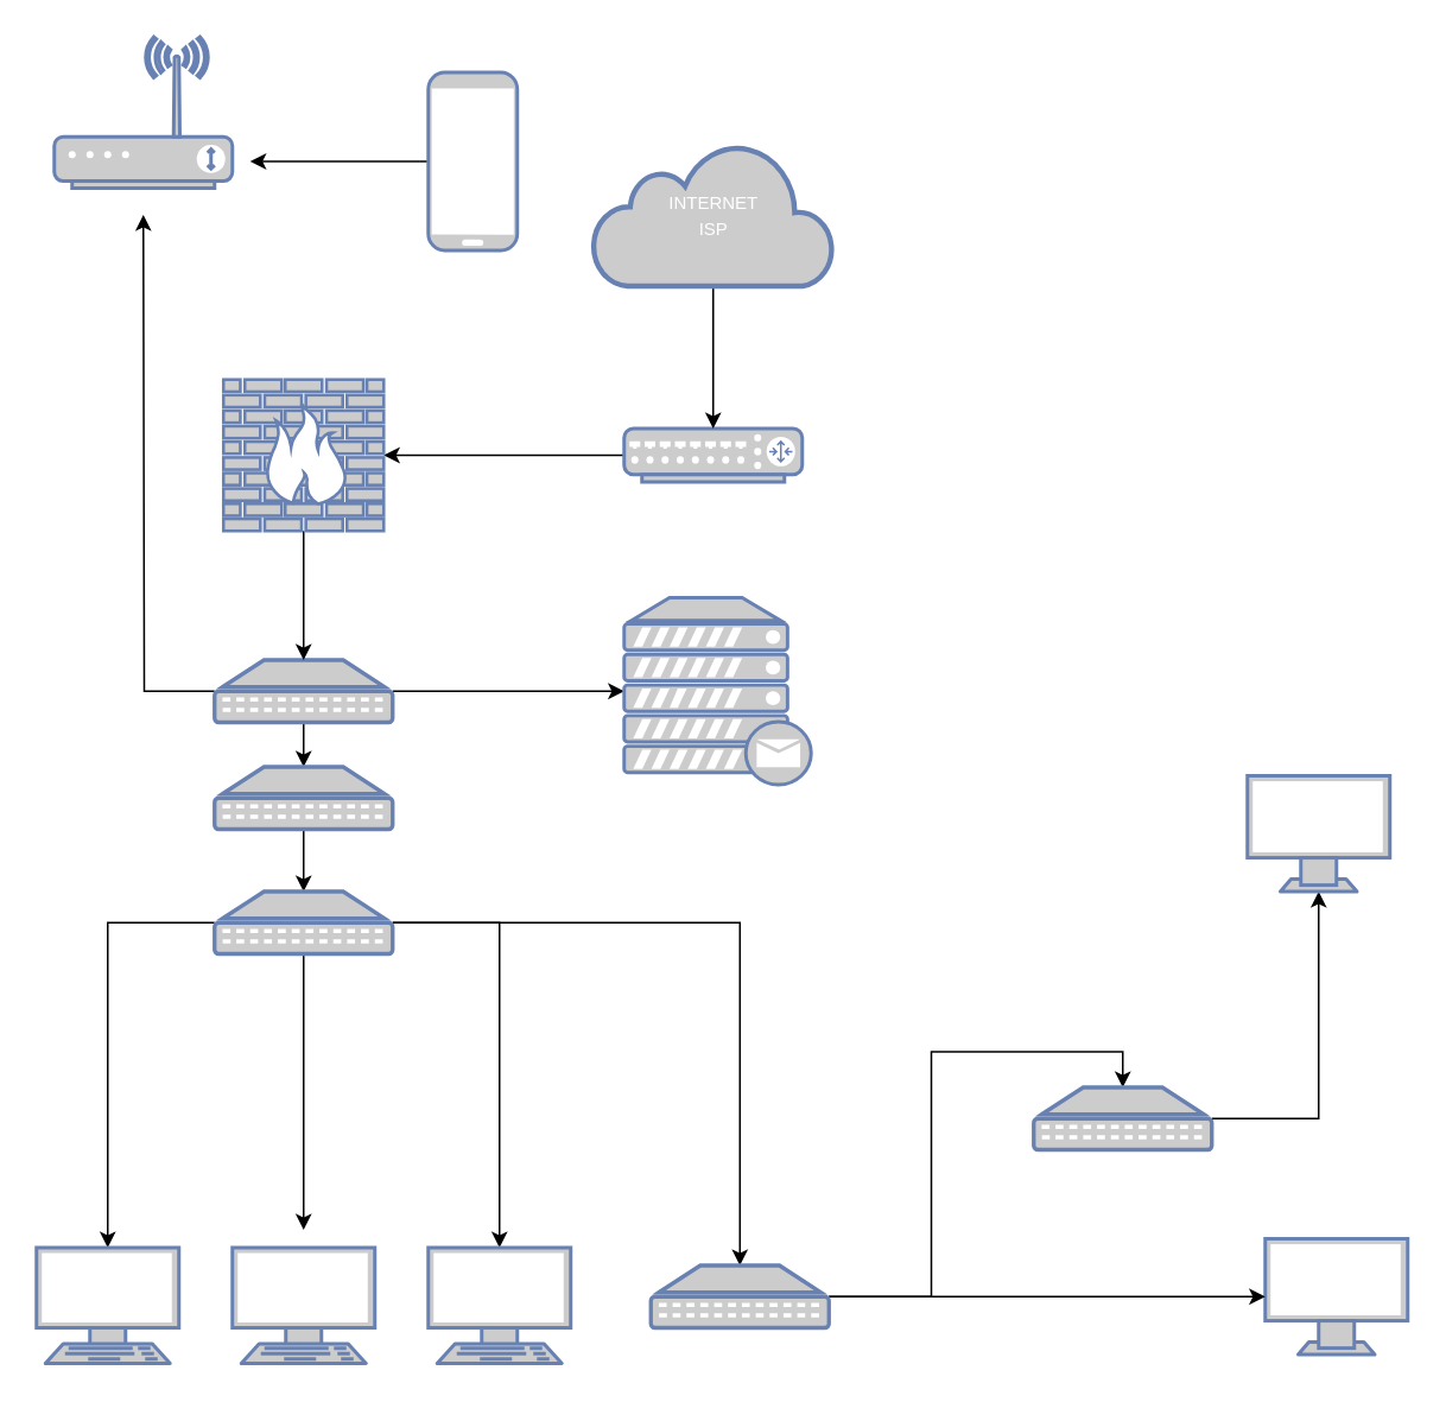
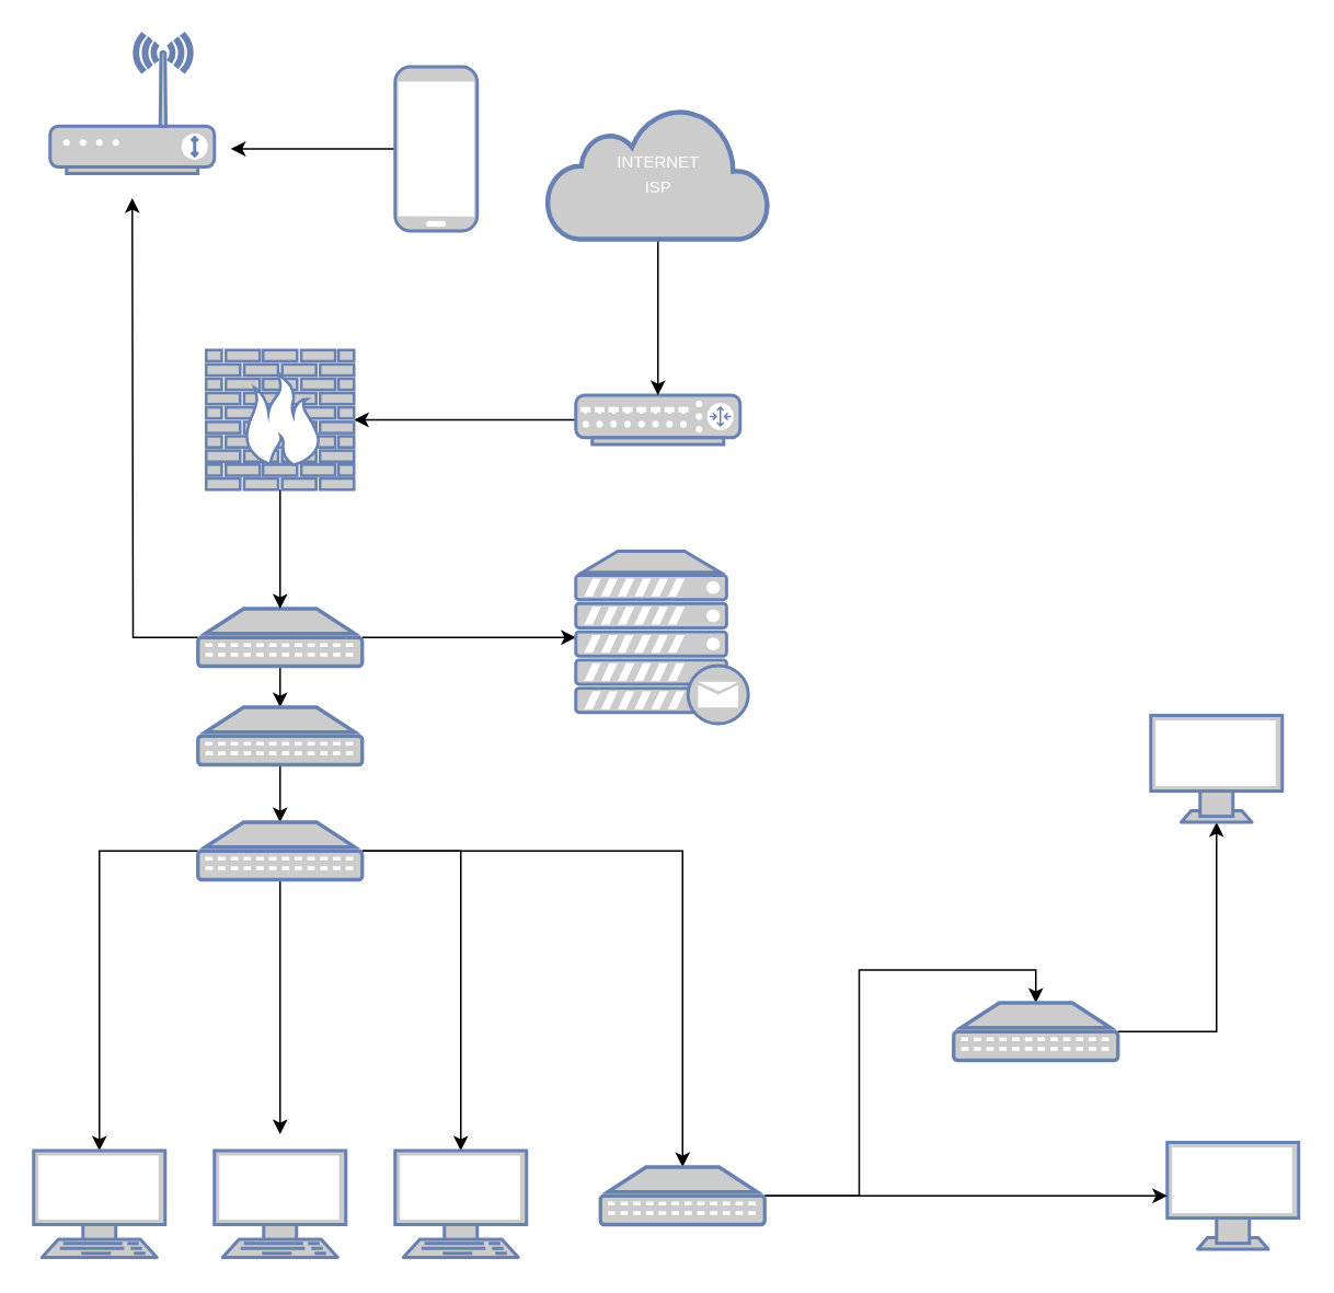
- <mxCell id="5" value="&lt;font style=&quot;font-size: 10px;&quot;&gt;INTERNET&lt;br&gt;ISP&lt;/font&gt;" style="html=1;outlineConnect=0;fillColor=#CCCCCC;strokeColor=#6881B3;gradientColor=none;gradientDirection=north;strokeWidth=2;shape=mxgraph.networks.cloud;fontColor=#ffffff;" vertex="1" parent="1"><mxGeometry x="332.5" y="80" width="135" height="80" as="geometry" /></mxCell>
+ <mxCell id="5" value="&lt;font style=&quot;font-size: 10px;&quot;&gt;INTERNET&lt;br&gt;ISP&lt;/font&gt;" style="html=1;outlineConnect=0;fillColor=#CCCCCC;strokeColor=#6881B3;gradientColor=none;gradientDirection=north;strokeWidth=2;shape=mxgraph.networks.cloud;fontColor=#ffffff;" vertex="1" parent="1"><mxGeometry x="332.5" y="65" width="135" height="80" as="geometry" /></mxCell>
